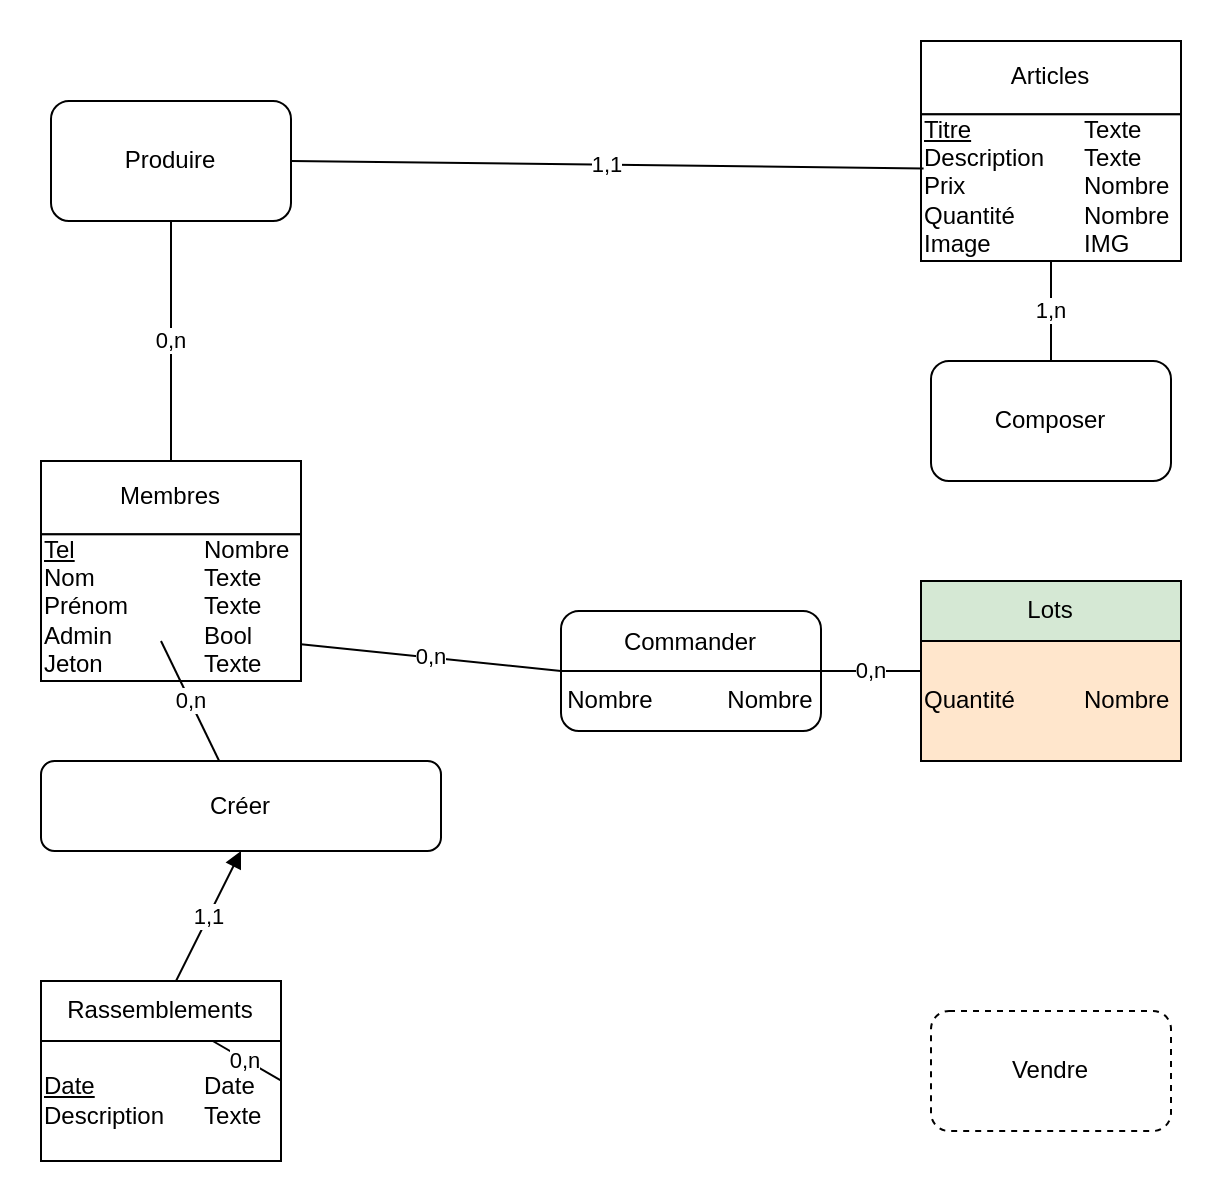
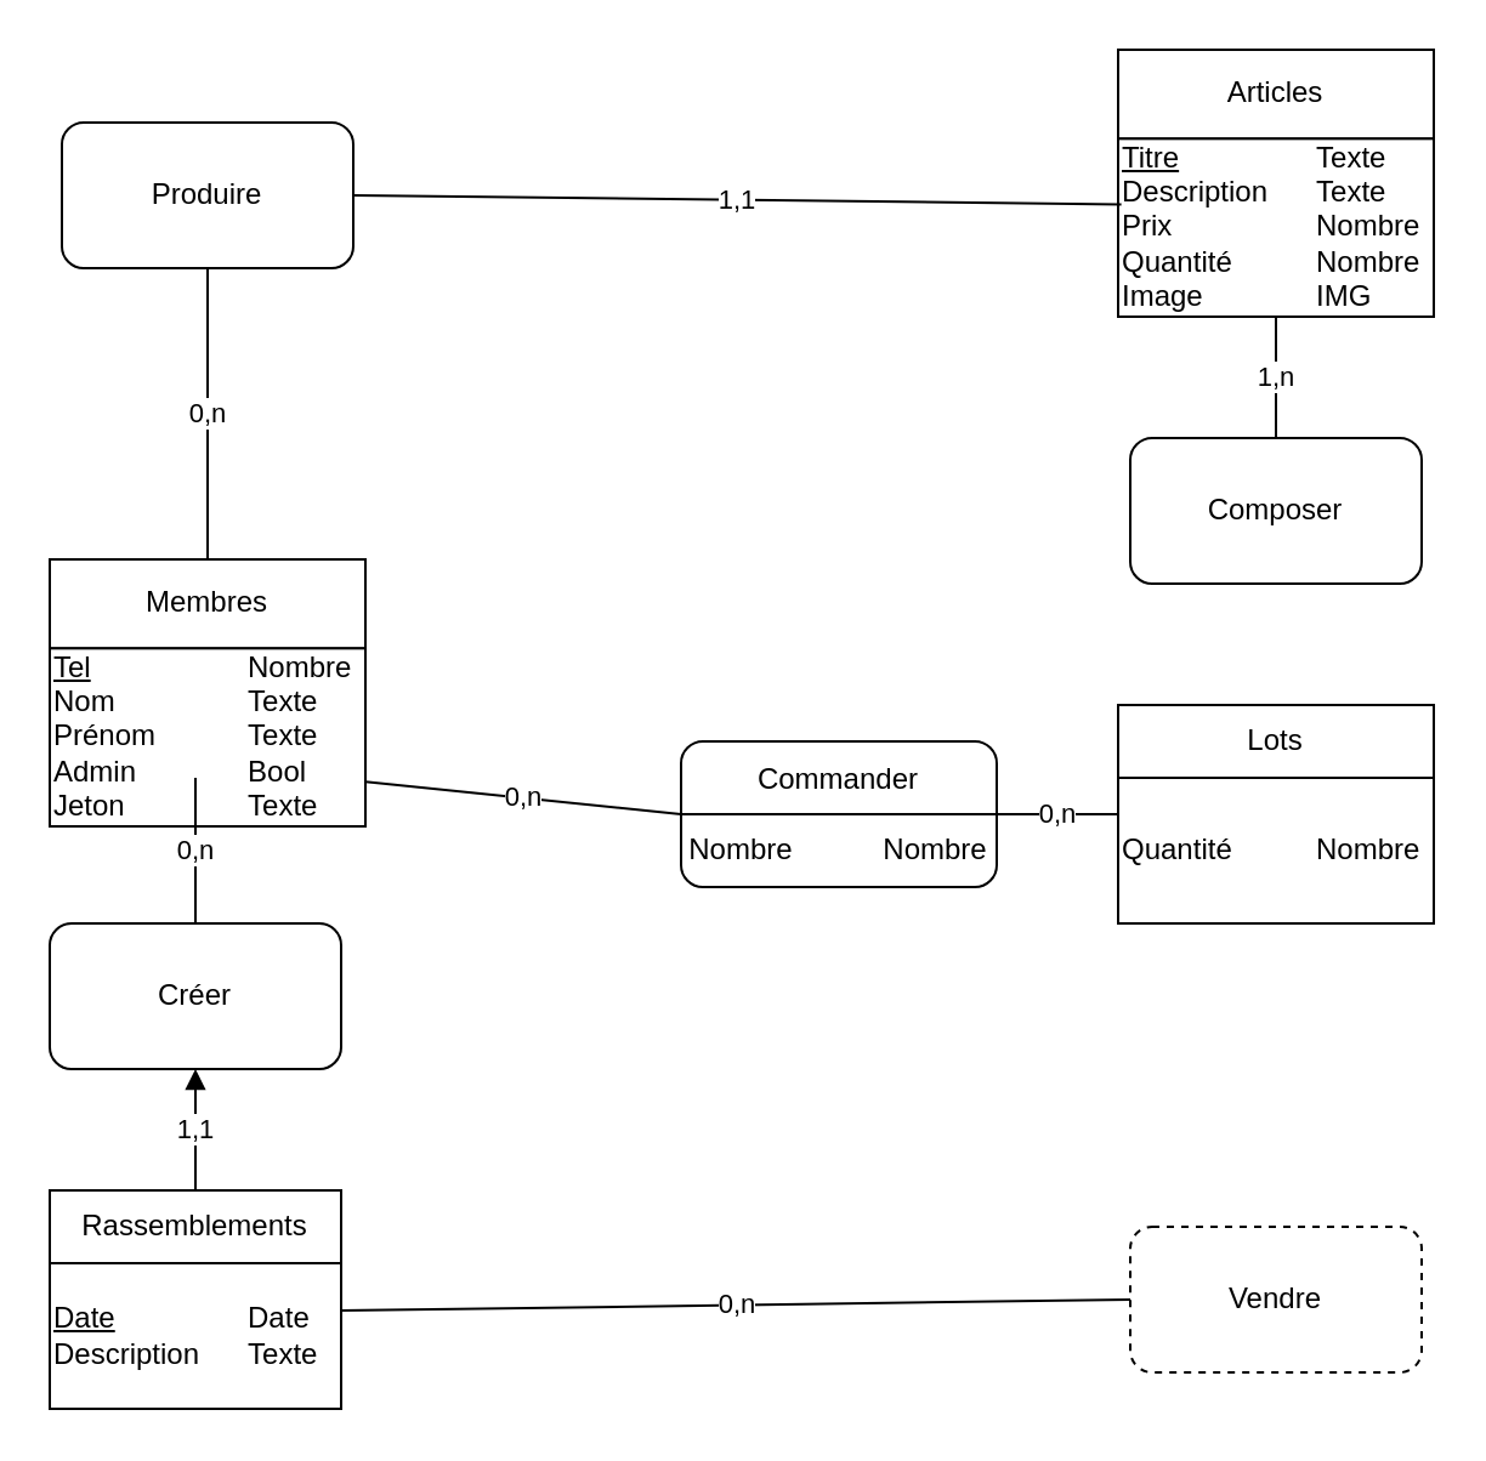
- <mxCell id="15" value="Lots" style="rounded=0;whiteSpace=wrap;html=1;fillColor=#d5e8d4;" vertex="1" parent="14"><mxGeometry width="130" height="30" as="geometry" /></mxCell>
+ <mxCell id="15" value="Lots" style="rounded=0;whiteSpace=wrap;html=1;" vertex="1" parent="14"><mxGeometry width="130" height="30" as="geometry" /></mxCell>
- <mxCell id="16" value="Quantité&lt;span style=&quot;white-space: pre&quot;&gt;&#09;&lt;/span&gt;&lt;span style=&quot;white-space: pre&quot;&gt;&#09;&lt;/span&gt;Nombre" style="rounded=0;whiteSpace=wrap;html=1;align=left;fillColor=#ffe6cc;" vertex="1" parent="14"><mxGeometry y="30" width="130" height="60" as="geometry" /></mxCell>
+ <mxCell id="16" value="Quantité&lt;span style=&quot;white-space: pre&quot;&gt;&#09;&lt;/span&gt;&lt;span style=&quot;white-space: pre&quot;&gt;&#09;&lt;/span&gt;Nombre" style="rounded=0;whiteSpace=wrap;html=1;align=left;" vertex="1" parent="14"><mxGeometry y="30" width="130" height="60" as="geometry" /></mxCell>
- <mxCell id="11" value="Créer" style="rounded=1;whiteSpace=wrap;html=1;" vertex="1" parent="1"><mxGeometry x="20" y="380" width="200" height="45" as="geometry" /></mxCell>
+ <mxCell id="11" value="Créer" style="rounded=1;whiteSpace=wrap;html=1;" vertex="1" parent="1"><mxGeometry x="20" y="380" width="120" height="60" as="geometry" /></mxCell>
- <mxCell id="21" value="0,n" style="endArrow=none;html=1;rounded=0;exitX=0.997;exitY=0.326;exitDx=0;exitDy=0;exitPerimeter=0;" edge="1" parent="1" source="10" target="9"><mxGeometry width="50" height="50" relative="1" as="geometry"><mxPoint x="510" y="375" as="sourcePoint" /><mxPoint x="560" y="325" as="targetPoint" /></mxGeometry></mxCell>
+ <mxCell id="21" value="0,n" style="endArrow=none;html=1;rounded=0;exitX=0.997;exitY=0.326;exitDx=0;exitDy=0;exitPerimeter=0;entryX=0;entryY=0.5;entryDx=0;entryDy=0;" edge="1" parent="1" source="10" target="18"><mxGeometry width="50" height="50" relative="1" as="geometry"><mxPoint x="510" y="375" as="sourcePoint" /><mxPoint x="560" y="325" as="targetPoint" /></mxGeometry></mxCell>
